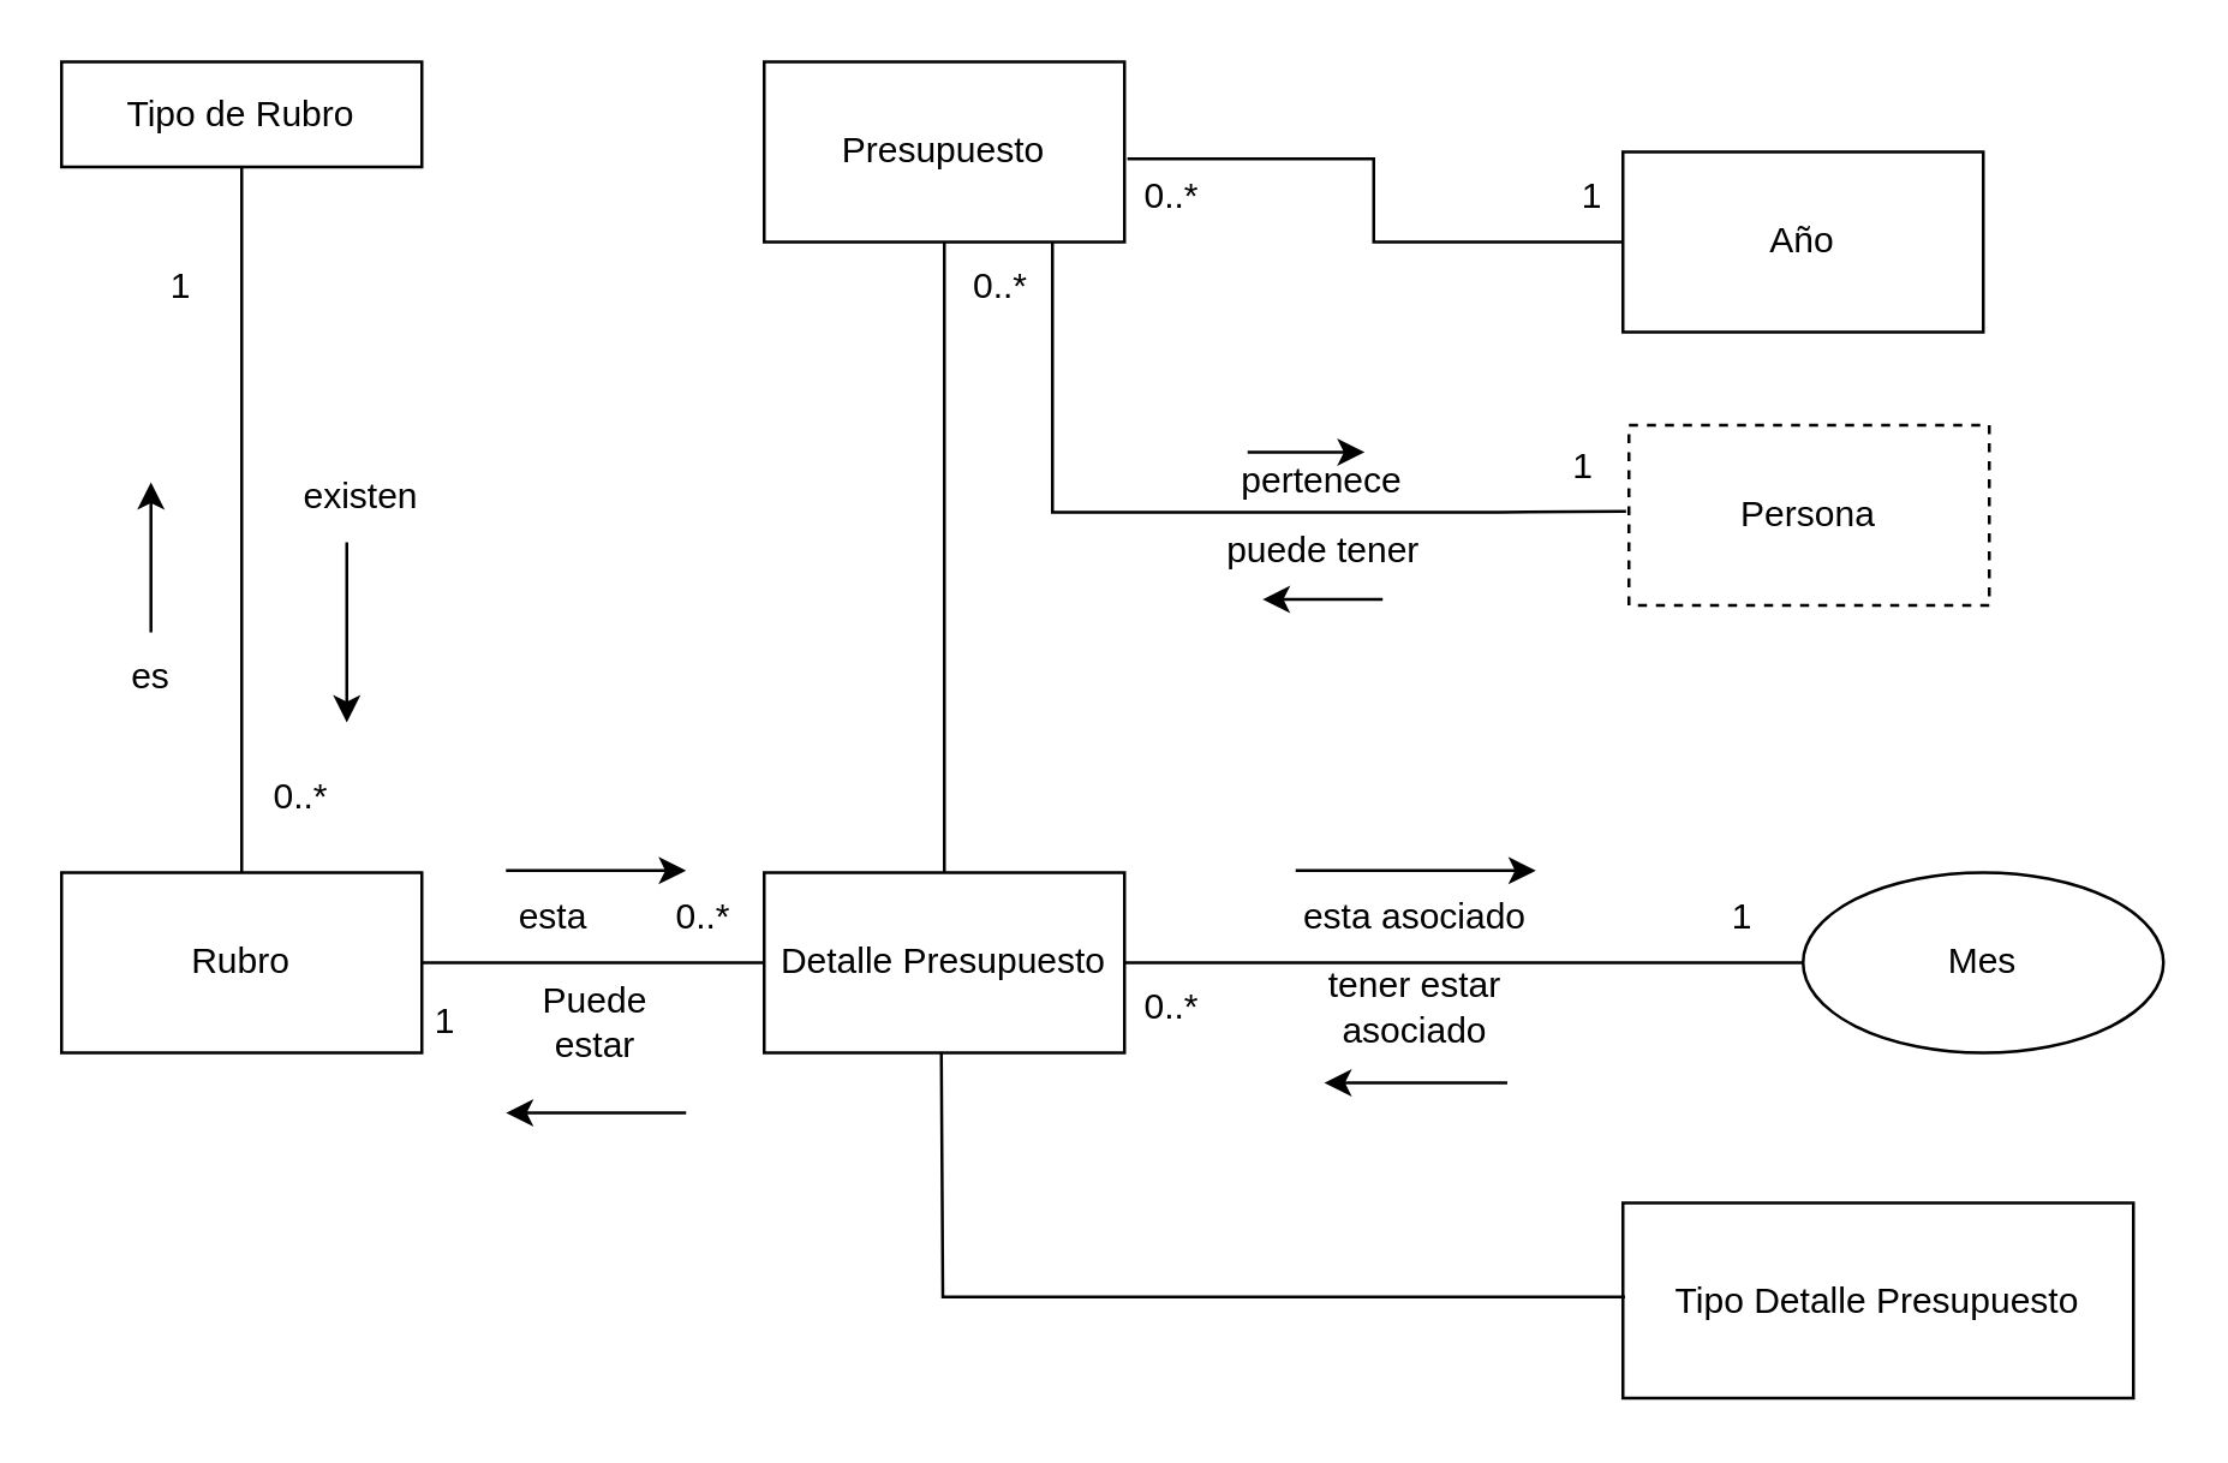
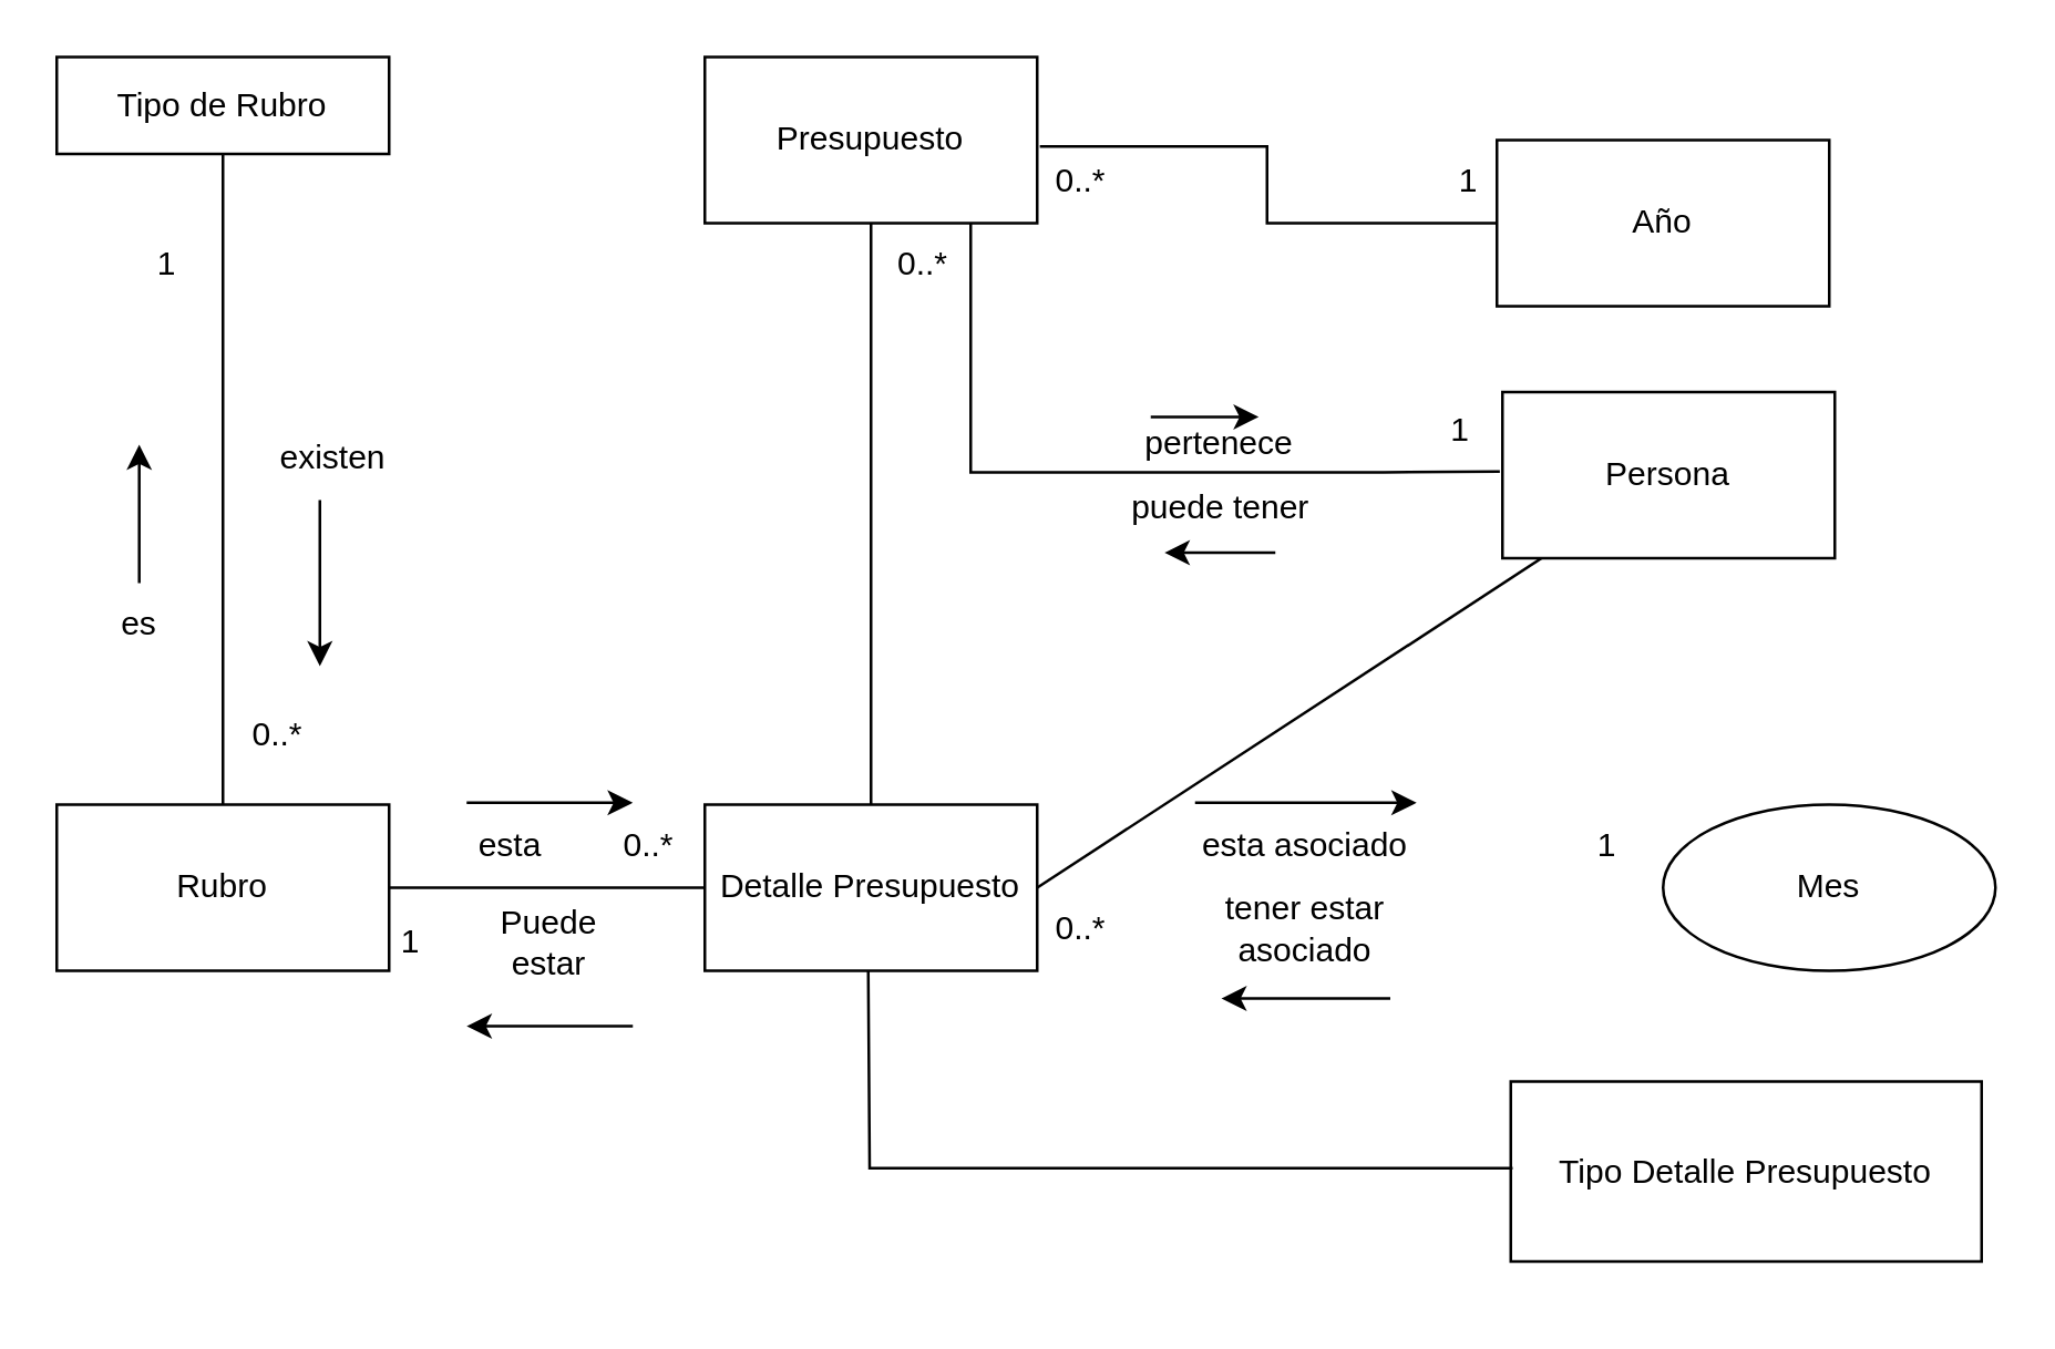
- <mxCell id="8" value="Persona" style="rounded=0;whiteSpace=wrap;html=1;dashed=1;" vertex="1" parent="1"><mxGeometry x="542" y="141" width="120" height="60" as="geometry" /></mxCell>
+ <mxCell id="8" value="Persona" style="rounded=0;whiteSpace=wrap;html=1;" vertex="1" parent="1"><mxGeometry x="542" y="141" width="120" height="60" as="geometry" /></mxCell>
- <mxCell id="12" value="" style="endArrow=none;html=1;rounded=0;entryX=0;entryY=0.5;entryDx=0;entryDy=0;exitX=1;exitY=0.5;exitDx=0;exitDy=0;" edge="1" parent="1" source="4" target="5"><mxGeometry width="50" height="50" relative="1" as="geometry"><mxPoint x="400" y="320" as="sourcePoint" /><mxPoint x="424" y="270" as="targetPoint" /></mxGeometry></mxCell>
+ <mxCell id="12" value="" style="endArrow=none;html=1;rounded=0;exitX=1;exitY=0.5;exitDx=0;exitDy=0;" edge="1" parent="1" source="4" target="8"><mxGeometry width="50" height="50" relative="1" as="geometry"><mxPoint x="400" y="320" as="sourcePoint" /><mxPoint x="424" y="270" as="targetPoint" /></mxGeometry></mxCell>
- <mxCell id="15" value="Tipo Detalle Presupuesto" style="rounded=0;whiteSpace=wrap;html=1;" vertex="1" parent="1"><mxGeometry x="540" y="400" width="170" height="65" as="geometry" /></mxCell>
+ <mxCell id="15" value="Tipo Detalle Presupuesto" style="rounded=0;whiteSpace=wrap;html=1;" vertex="1" parent="1"><mxGeometry x="545" y="390" width="170" height="65" as="geometry" /></mxCell>
